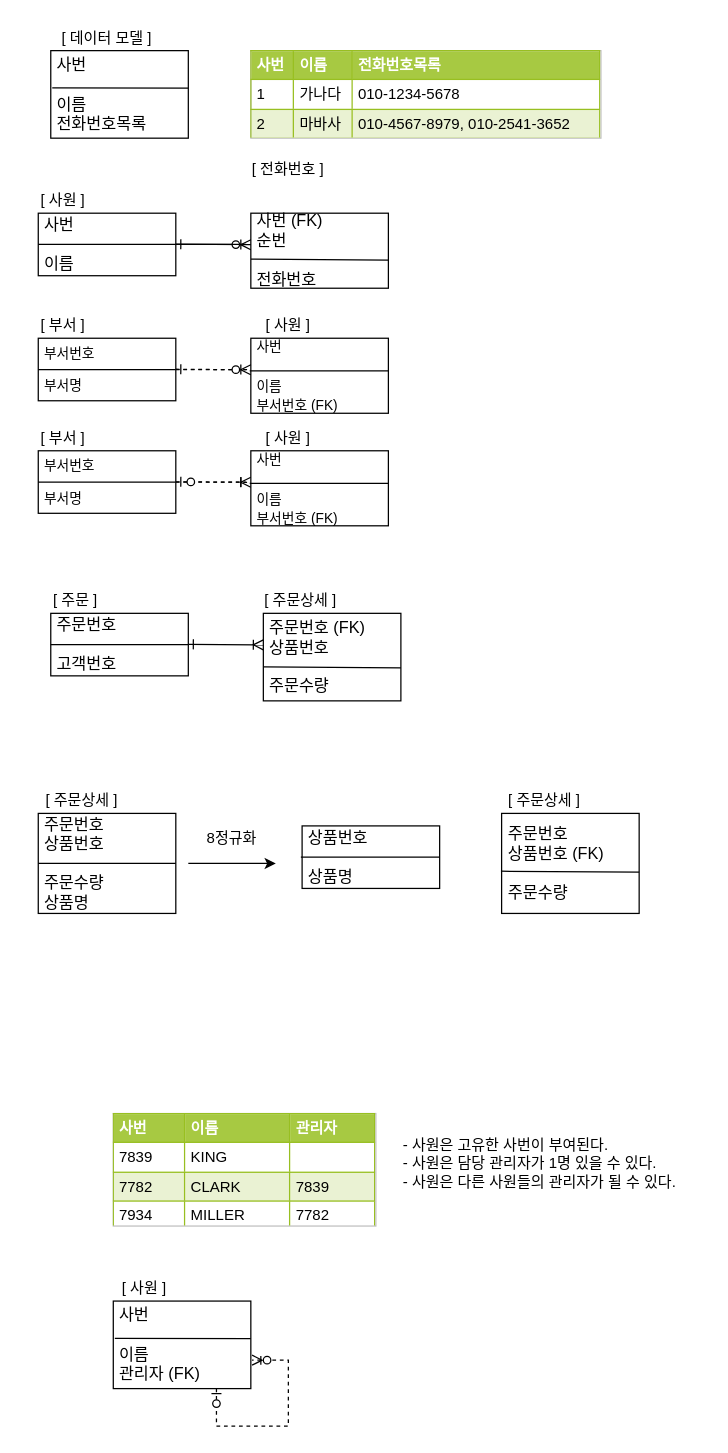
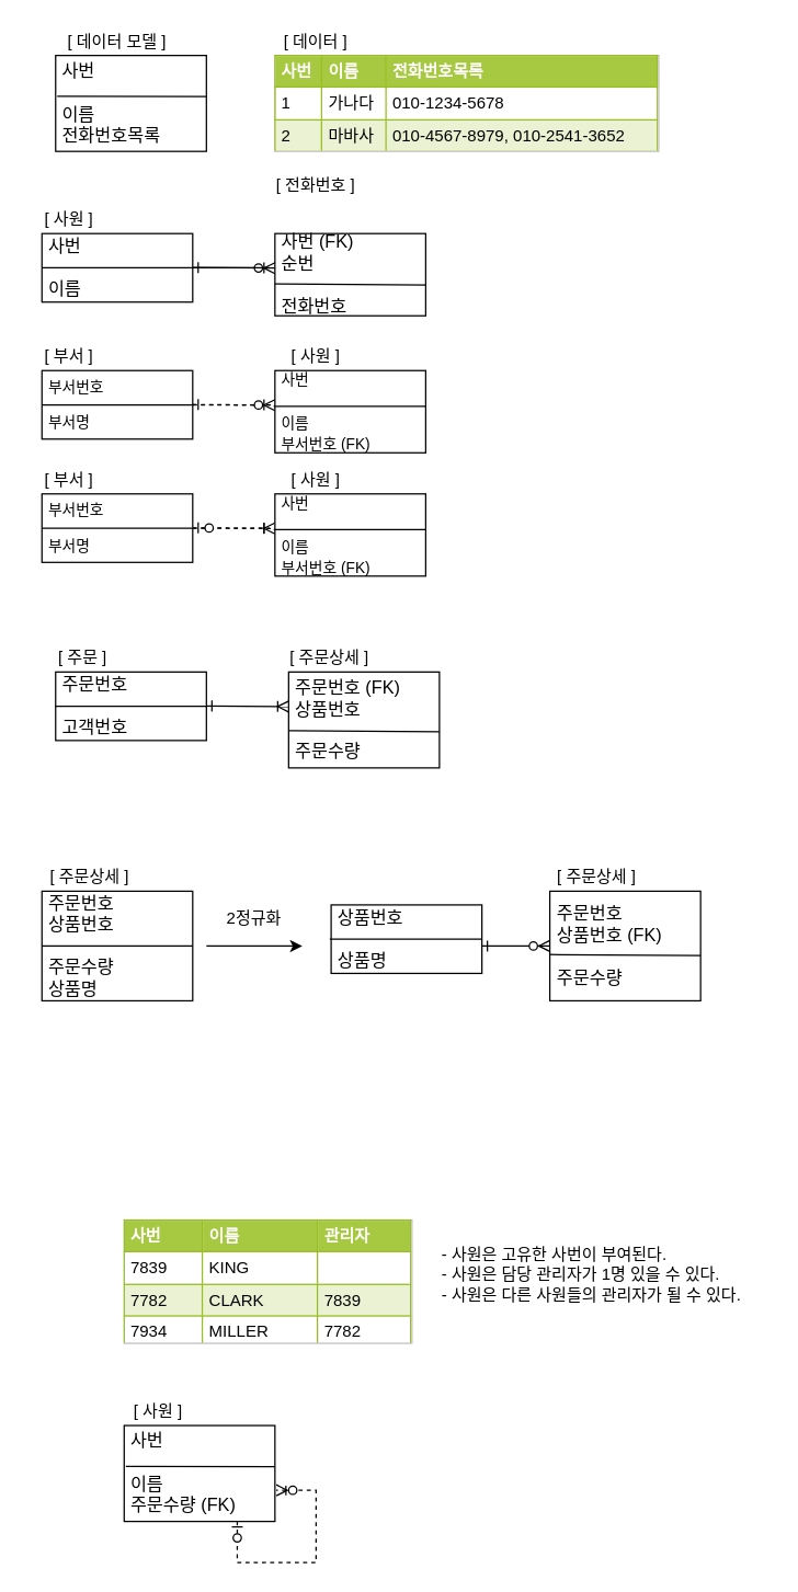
+ <mxCell id="9" value="[ 데이터 ]" style="text;html=1;strokeColor=none;fillColor=none;align=center;verticalAlign=middle;whiteSpace=wrap;rounded=0;" parent="1" vertex="1"><mxGeometry x="200" y="20" width="60" height="20" as="geometry" /></mxCell>
- <mxCell id="42" value="8정규화" style="text;html=1;strokeColor=none;fillColor=none;align=center;verticalAlign=middle;whiteSpace=wrap;rounded=0;" vertex="1" parent="1"><mxGeometry x="150" y="660" width="70" height="20" as="geometry" /></mxCell>
+ <mxCell id="42" value="2정규화" style="text;html=1;strokeColor=none;fillColor=none;align=center;verticalAlign=middle;whiteSpace=wrap;rounded=0;" vertex="1" parent="1"><mxGeometry x="150" y="660" width="70" height="20" as="geometry" /></mxCell>
+ <mxCell id="43" value="" style="edgeStyle=orthogonalEdgeStyle;rounded=0;orthogonalLoop=1;jettySize=auto;html=1;endArrow=ERone;endFill=0;startArrow=ERzeroToMany;startFill=1;" edge="1" parent="1" source="44" target="47"><mxGeometry relative="1" as="geometry"><Array as="points"><mxPoint x="380" y="690" /><mxPoint x="380" y="690" /></Array></mxGeometry></mxCell>
- <mxCell id="52" value="사번&lt;br&gt;&lt;br&gt;이름&lt;br&gt;관리자 (FK)" style="rounded=0;whiteSpace=wrap;html=1;align=left;spacingLeft=0;spacing=5;fontSize=13;horizontal=1;" vertex="1" parent="1"><mxGeometry x="90" y="1040" width="110" height="70" as="geometry" /></mxCell>
+ <mxCell id="52" value="사번&lt;br&gt;&lt;br&gt;이름&lt;br&gt;주문수량 (FK)" style="rounded=0;whiteSpace=wrap;html=1;align=left;spacingLeft=0;spacing=5;fontSize=13;horizontal=1;" vertex="1" parent="1"><mxGeometry x="90" y="1040" width="110" height="70" as="geometry" /></mxCell>
